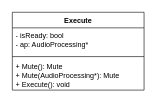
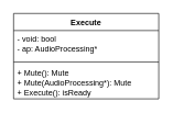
- <mxCell id="3" value="- isReady: bool&lt;br&gt;- ap: AudioProcessing*" style="text;strokeColor=none;fillColor=none;align=left;verticalAlign=top;spacingLeft=4;spacingRight=4;overflow=hidden;rotatable=0;points=[[0,0.5],[1,0.5]];portConstraint=eastwest;whiteSpace=wrap;html=1;" vertex="1" parent="2"><mxGeometry y="26" width="220" height="44" as="geometry" /></mxCell>
+ <mxCell id="3" value="- void: bool&lt;br&gt;- ap: AudioProcessing*" style="text;strokeColor=none;fillColor=none;align=left;verticalAlign=top;spacingLeft=4;spacingRight=4;overflow=hidden;rotatable=0;points=[[0,0.5],[1,0.5]];portConstraint=eastwest;whiteSpace=wrap;html=1;" vertex="1" parent="2"><mxGeometry y="26" width="220" height="44" as="geometry" /></mxCell>
- <mxCell id="5" value="+&amp;nbsp;Mute():&amp;nbsp;Mute&lt;br&gt;+&amp;nbsp;Mute(AudioProcessing*):&amp;nbsp;Mute&lt;br&gt;+ Execute(): void" style="text;strokeColor=none;fillColor=none;align=left;verticalAlign=top;spacingLeft=4;spacingRight=4;overflow=hidden;rotatable=0;points=[[0,0.5],[1,0.5]];portConstraint=eastwest;whiteSpace=wrap;html=1;" vertex="1" parent="2"><mxGeometry y="78" width="220" height="52" as="geometry" /></mxCell>
+ <mxCell id="5" value="+&amp;nbsp;Mute():&amp;nbsp;Mute&lt;br&gt;+&amp;nbsp;Mute(AudioProcessing*):&amp;nbsp;Mute&lt;br&gt;+ Execute(): isReady" style="text;strokeColor=none;fillColor=none;align=left;verticalAlign=top;spacingLeft=4;spacingRight=4;overflow=hidden;rotatable=0;points=[[0,0.5],[1,0.5]];portConstraint=eastwest;whiteSpace=wrap;html=1;" vertex="1" parent="2"><mxGeometry y="78" width="220" height="52" as="geometry" /></mxCell>
